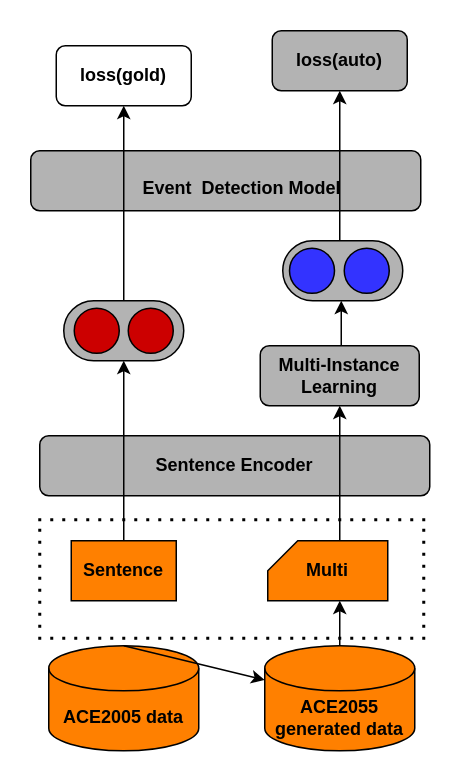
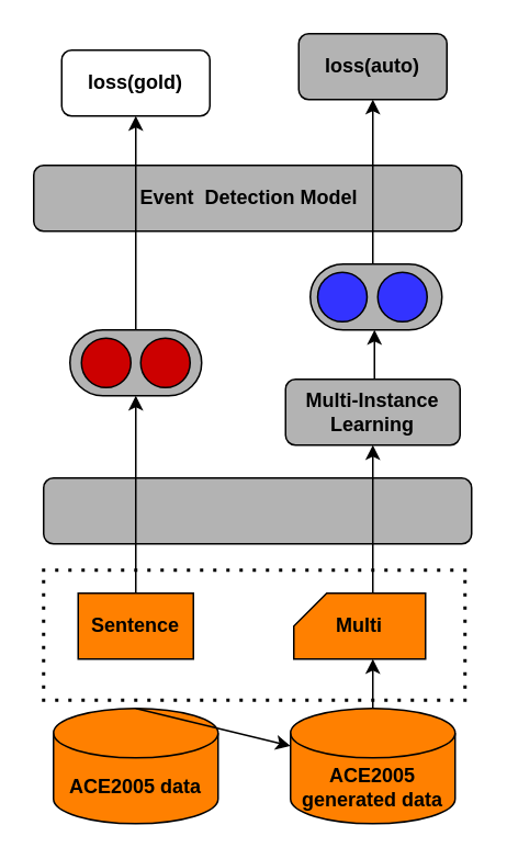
- <mxCell id="22" value="&lt;b&gt;Event&amp;nbsp; Detection Model&lt;/b&gt;" style="text;html=1;strokeColor=none;fillColor=none;align=center;verticalAlign=middle;whiteSpace=wrap;rounded=0;" parent="1" vertex="1"><mxGeometry x="66" y="115" width="190" height="20" as="geometry" /></mxCell>
+ <mxCell id="22" value="&lt;b&gt;Event&amp;nbsp; Detection Model&lt;/b&gt;" style="text;html=1;strokeColor=none;fillColor=none;align=center;verticalAlign=middle;whiteSpace=wrap;rounded=0;" parent="1" vertex="1"><mxGeometry x="56" y="110" width="190" height="20" as="geometry" /></mxCell>
- <mxCell id="13" value="&lt;b&gt;Sentence Encoder&lt;/b&gt;" style="text;html=1;strokeColor=none;fillColor=none;align=center;verticalAlign=middle;whiteSpace=wrap;rounded=0;" parent="1" vertex="1"><mxGeometry x="86" y="300" width="140" height="20" as="geometry" /></mxCell>
- <mxCell id="9" value="&lt;b&gt;ACE2055 generated data&lt;/b&gt;" style="shape=cylinder3;whiteSpace=wrap;html=1;boundedLbl=1;backgroundOutline=1;size=15;fillColor=#FF8000;" parent="1" vertex="1"><mxGeometry x="176" y="430" width="100" height="70" as="geometry" /></mxCell>
+ <mxCell id="9" value="&lt;b&gt;ACE2005 generated data&lt;/b&gt;" style="shape=cylinder3;whiteSpace=wrap;html=1;boundedLbl=1;backgroundOutline=1;size=15;fillColor=#FF8000;" parent="1" vertex="1"><mxGeometry x="176" y="430" width="100" height="70" as="geometry" /></mxCell>
